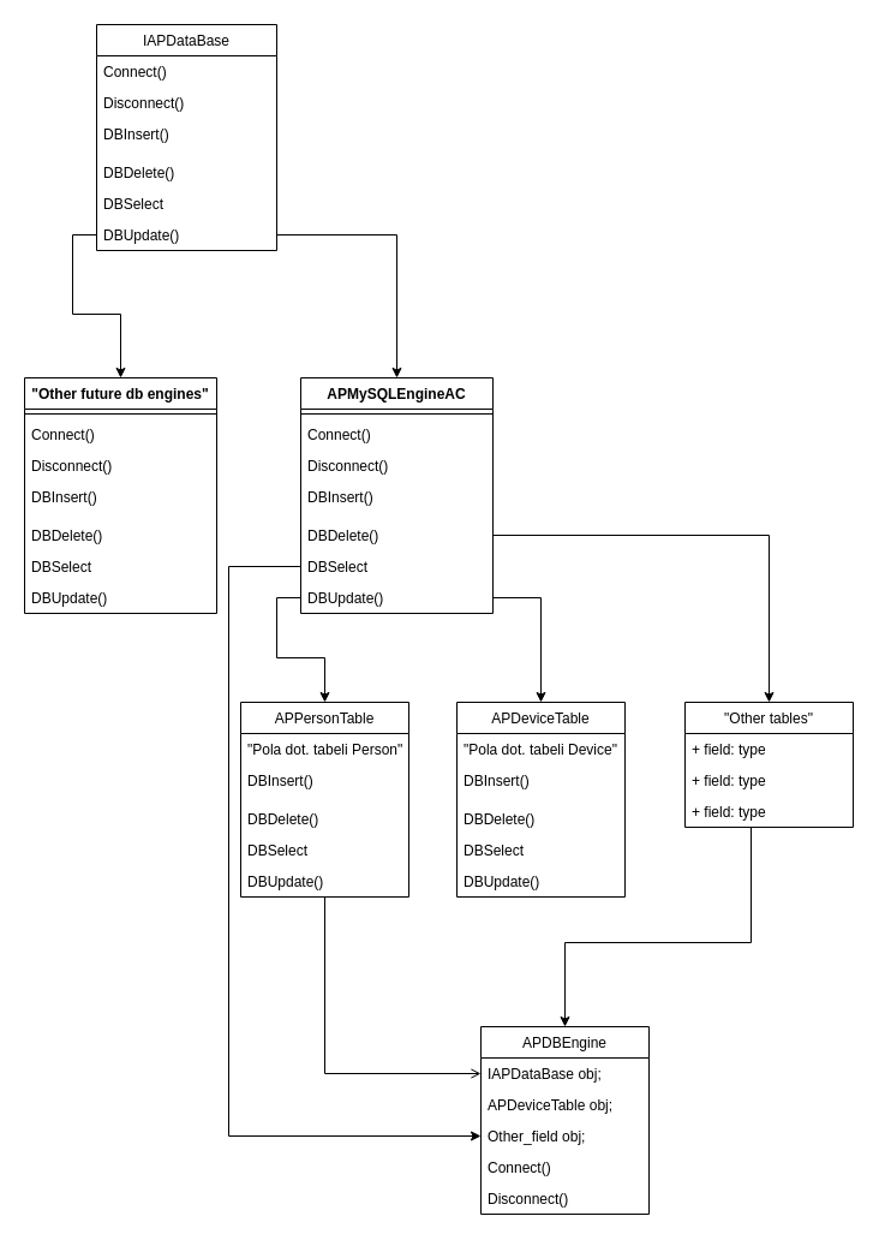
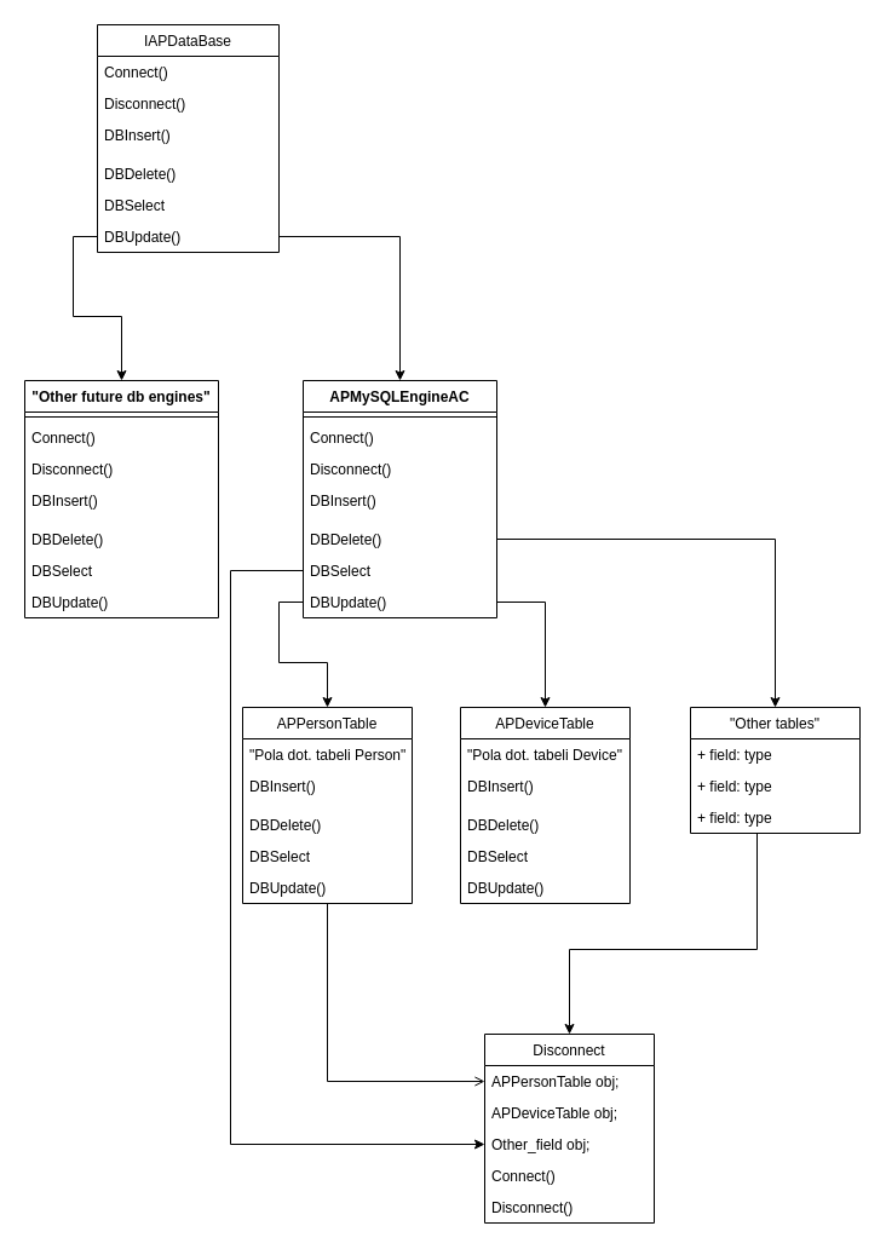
- <mxCell id="48" value="APDBEngine" style="swimlane;fontStyle=0;childLayout=stackLayout;horizontal=1;startSize=26;fillColor=none;horizontalStack=0;resizeParent=1;resizeParentMax=0;resizeLast=0;collapsible=1;marginBottom=0;" vertex="1" parent="1"><mxGeometry x="400" y="854" width="140" height="156" as="geometry" /></mxCell>
+ <mxCell id="48" value="Disconnect" style="swimlane;fontStyle=0;childLayout=stackLayout;horizontal=1;startSize=26;fillColor=none;horizontalStack=0;resizeParent=1;resizeParentMax=0;resizeLast=0;collapsible=1;marginBottom=0;" vertex="1" parent="1"><mxGeometry x="400" y="854" width="140" height="156" as="geometry" /></mxCell>
- <mxCell id="49" value="IAPDataBase obj;" style="text;strokeColor=none;fillColor=none;align=left;verticalAlign=top;spacingLeft=4;spacingRight=4;overflow=hidden;rotatable=0;points=[[0,0.5],[1,0.5]];portConstraint=eastwest;" vertex="1" parent="48"><mxGeometry y="26" width="140" height="26" as="geometry" /></mxCell>
+ <mxCell id="49" value="APPersonTable obj;" style="text;strokeColor=none;fillColor=none;align=left;verticalAlign=top;spacingLeft=4;spacingRight=4;overflow=hidden;rotatable=0;points=[[0,0.5],[1,0.5]];portConstraint=eastwest;" vertex="1" parent="48"><mxGeometry y="26" width="140" height="26" as="geometry" /></mxCell>
